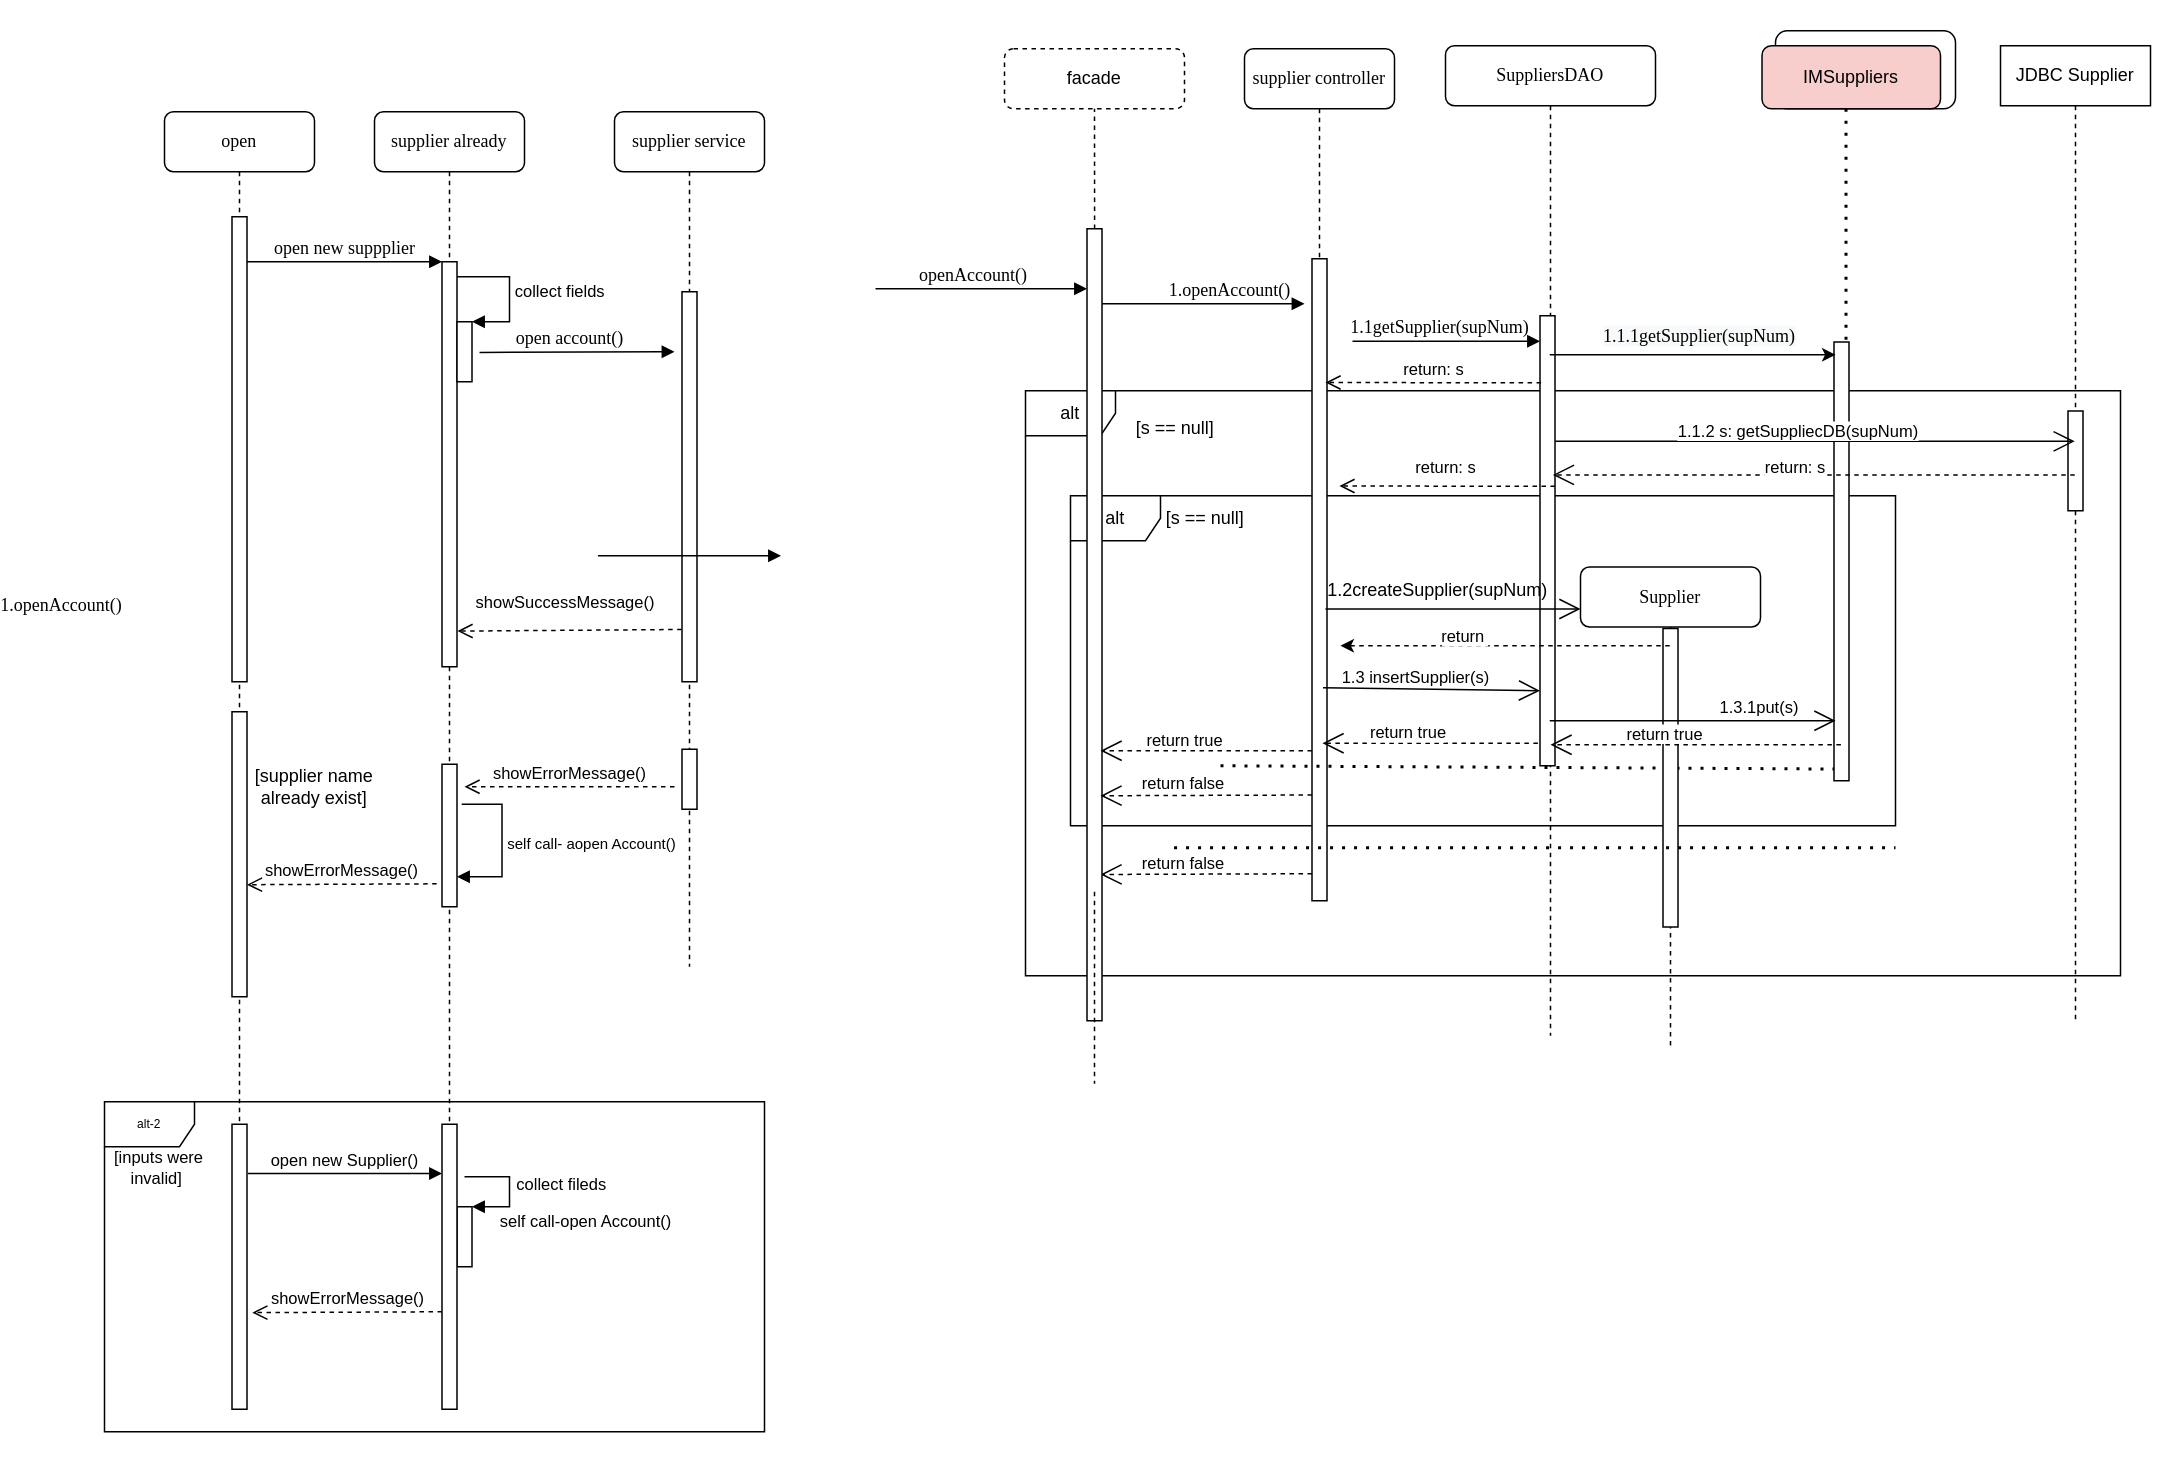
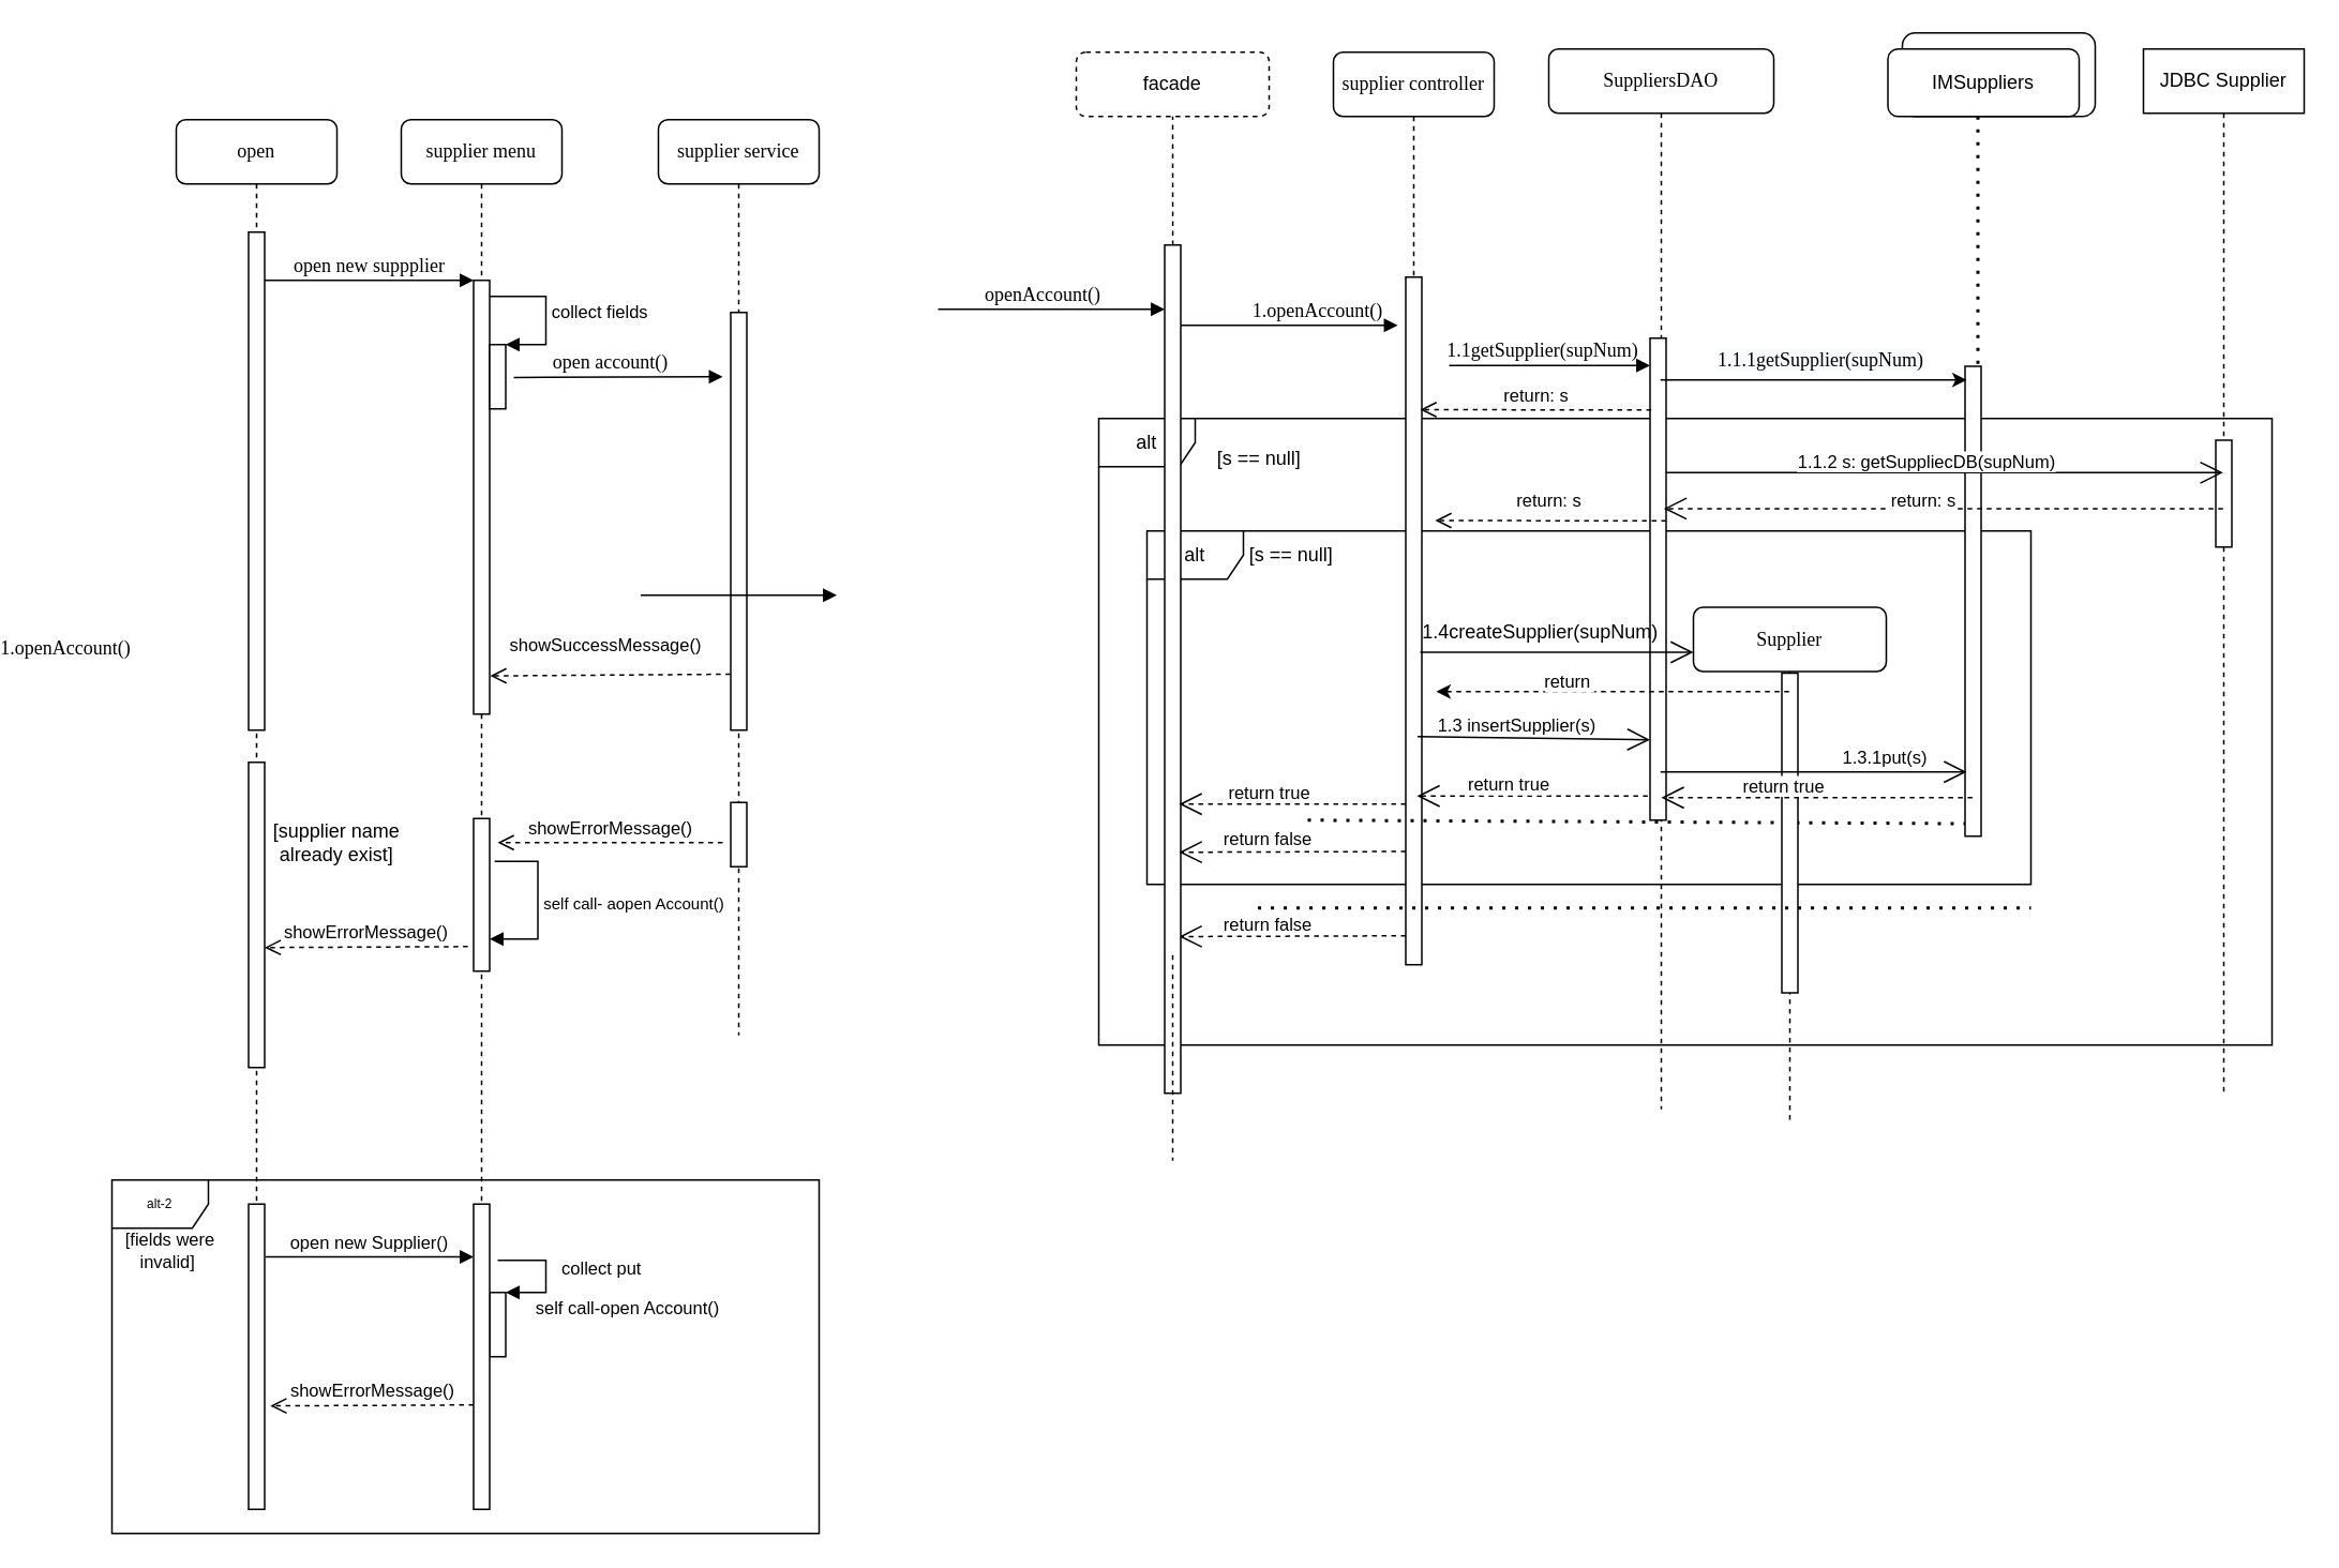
- <mxCell id="48" value="IMSuppliers" style="rounded=1;whiteSpace=wrap;html=1;fillColor=#f8cecc;" parent="1" vertex="1"><mxGeometry x="1131" y="30" width="119" height="42" as="geometry" /></mxCell>
+ <mxCell id="48" value="IMSuppliers" style="rounded=1;whiteSpace=wrap;html=1;" parent="1" vertex="1"><mxGeometry x="1131" y="30" width="119" height="42" as="geometry" /></mxCell>
- <mxCell id="11" value="supplier already" style="shape=umlLifeline;perimeter=lifelinePerimeter;whiteSpace=wrap;html=1;container=1;collapsible=0;recursiveResize=0;outlineConnect=0;rounded=1;shadow=0;comic=0;labelBackgroundColor=none;strokeWidth=1;fontFamily=Verdana;fontSize=12;align=center;" parent="1" vertex="1"><mxGeometry x="206" y="74" width="100" height="790" as="geometry" /></mxCell>
+ <mxCell id="11" value="supplier menu" style="shape=umlLifeline;perimeter=lifelinePerimeter;whiteSpace=wrap;html=1;container=1;collapsible=0;recursiveResize=0;outlineConnect=0;rounded=1;shadow=0;comic=0;labelBackgroundColor=none;strokeWidth=1;fontFamily=Verdana;fontSize=12;align=center;" parent="1" vertex="1"><mxGeometry x="206" y="74" width="100" height="790" as="geometry" /></mxCell>
- <mxCell id="59" value="1.2createSupplier(supNum)" style="text;html=1;strokeColor=none;fillColor=none;align=center;verticalAlign=middle;whiteSpace=wrap;rounded=0;" parent="1" vertex="1"><mxGeometry x="850" y="377.5" width="130" height="30" as="geometry" /></mxCell>
+ <mxCell id="59" value="1.4createSupplier(supNum)" style="text;html=1;strokeColor=none;fillColor=none;align=center;verticalAlign=middle;whiteSpace=wrap;rounded=0;" parent="1" vertex="1"><mxGeometry x="850" y="377.5" width="130" height="30" as="geometry" /></mxCell>
- <mxCell id="34" value="[inputs were invalid]&amp;nbsp;" style="text;html=1;strokeColor=none;fillColor=none;align=center;verticalAlign=middle;whiteSpace=wrap;rounded=0;fontSize=11;" parent="30" vertex="1"><mxGeometry x="-46" y="694" width="85" height="20" as="geometry" /></mxCell>
+ <mxCell id="34" value="[fields were invalid]&amp;nbsp;" style="text;html=1;strokeColor=none;fillColor=none;align=center;verticalAlign=middle;whiteSpace=wrap;rounded=0;fontSize=11;" parent="30" vertex="1"><mxGeometry x="-46" y="694" width="85" height="20" as="geometry" /></mxCell>
- <mxCell id="42" value="collect fileds" style="text;html=1;strokeColor=none;fillColor=none;align=center;verticalAlign=middle;whiteSpace=wrap;rounded=0;fontSize=11;" parent="1" vertex="1"><mxGeometry x="286" y="774" width="90" height="30" as="geometry" /></mxCell>
+ <mxCell id="42" value="collect put" style="text;html=1;strokeColor=none;fillColor=none;align=center;verticalAlign=middle;whiteSpace=wrap;rounded=0;fontSize=11;" parent="1" vertex="1"><mxGeometry x="286" y="774" width="90" height="30" as="geometry" /></mxCell>
